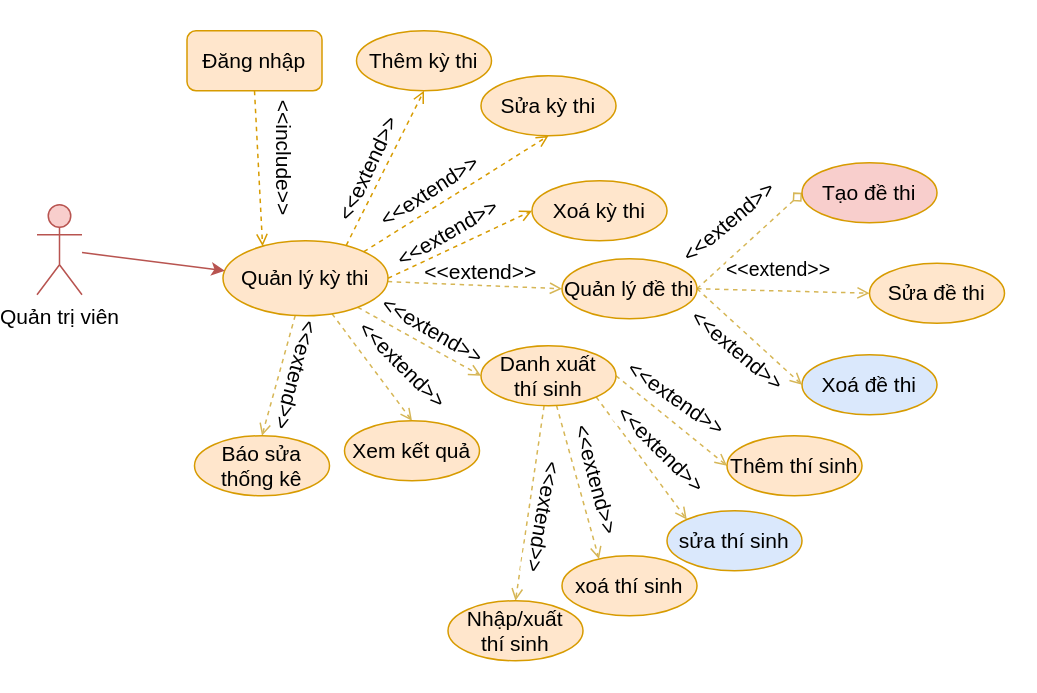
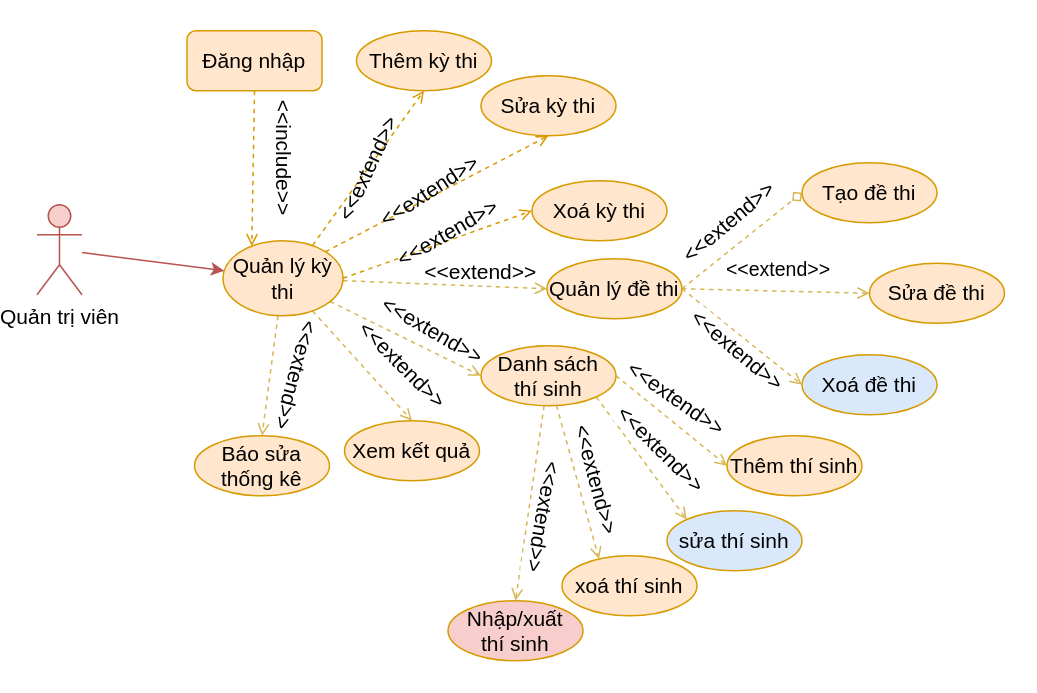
- <mxCell id="36" value="Tạo đề thi" style="ellipse;whiteSpace=wrap;html=1;fillColor=#f8cecc;strokeColor=#d79b00;fontSize=14;" vertex="1" parent="1"><mxGeometry x="530" y="108" width="90" height="40" as="geometry" /></mxCell>
+ <mxCell id="36" value="Tạo đề thi" style="ellipse;whiteSpace=wrap;html=1;fillColor=#ffe6cc;strokeColor=#d79b00;fontSize=14;" vertex="1" parent="1"><mxGeometry x="530" y="108" width="90" height="40" as="geometry" /></mxCell>
- <mxCell id="6" value="Quản lý kỳ thi" style="ellipse;whiteSpace=wrap;html=1;fillColor=#ffe6cc;strokeColor=#d79b00;fontSize=14;" parent="1" vertex="1"><mxGeometry x="144" y="160" width="110" height="50" as="geometry" /></mxCell>
+ <mxCell id="6" value="Quản lý kỳ thi" style="ellipse;whiteSpace=wrap;html=1;fillColor=#ffe6cc;strokeColor=#d79b00;fontSize=14;" parent="1" vertex="1"><mxGeometry x="144" y="160" width="80" height="50" as="geometry" /></mxCell>
- <mxCell id="24" value="Quản lý đề thi" style="ellipse;whiteSpace=wrap;html=1;fillColor=#ffe6cc;strokeColor=#d79b00;fontSize=14;" parent="1" vertex="1"><mxGeometry x="370" y="172" width="90" height="40" as="geometry" /></mxCell>
+ <mxCell id="24" value="Quản lý đề thi" style="ellipse;whiteSpace=wrap;html=1;fillColor=#ffe6cc;strokeColor=#d79b00;fontSize=14;" parent="1" vertex="1"><mxGeometry x="360" y="172" width="90" height="40" as="geometry" /></mxCell>
- <mxCell id="29" value="Danh xuất&lt;br&gt;thí sinh" style="ellipse;whiteSpace=wrap;html=1;fillColor=#ffe6cc;strokeColor=#d79b00;fontSize=14;" parent="1" vertex="1"><mxGeometry x="316" y="230" width="90" height="40" as="geometry" /></mxCell>
+ <mxCell id="29" value="Danh sách&lt;br&gt;thí sinh" style="ellipse;whiteSpace=wrap;html=1;fillColor=#ffe6cc;strokeColor=#d79b00;fontSize=14;" parent="1" vertex="1"><mxGeometry x="316" y="230" width="90" height="40" as="geometry" /></mxCell>
- <mxCell id="42" value="Nhập/xuất&lt;div&gt;thí sinh&lt;/div&gt;" style="ellipse;whiteSpace=wrap;html=1;fillColor=#ffe6cc;strokeColor=#d79b00;fontSize=14;" vertex="1" parent="1"><mxGeometry x="294" y="400" width="90" height="40" as="geometry" /></mxCell>
+ <mxCell id="42" value="Nhập/xuất&lt;div&gt;thí sinh&lt;/div&gt;" style="ellipse;whiteSpace=wrap;html=1;fillColor=#f8cecc;strokeColor=#d79b00;fontSize=14;" vertex="1" parent="1"><mxGeometry x="294" y="400" width="90" height="40" as="geometry" /></mxCell>
